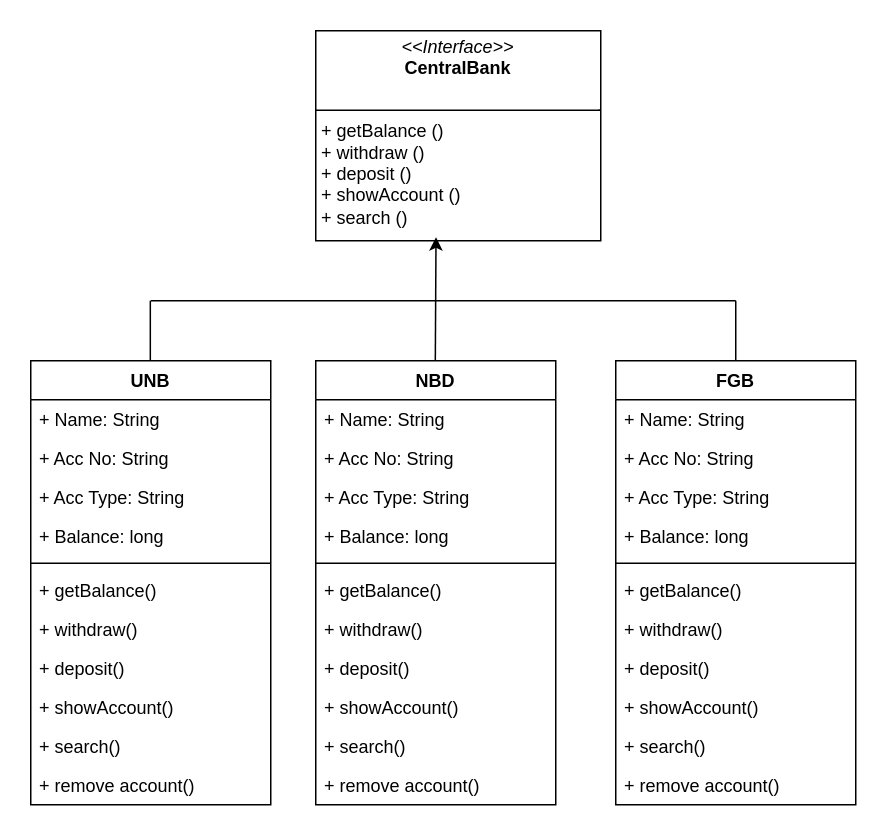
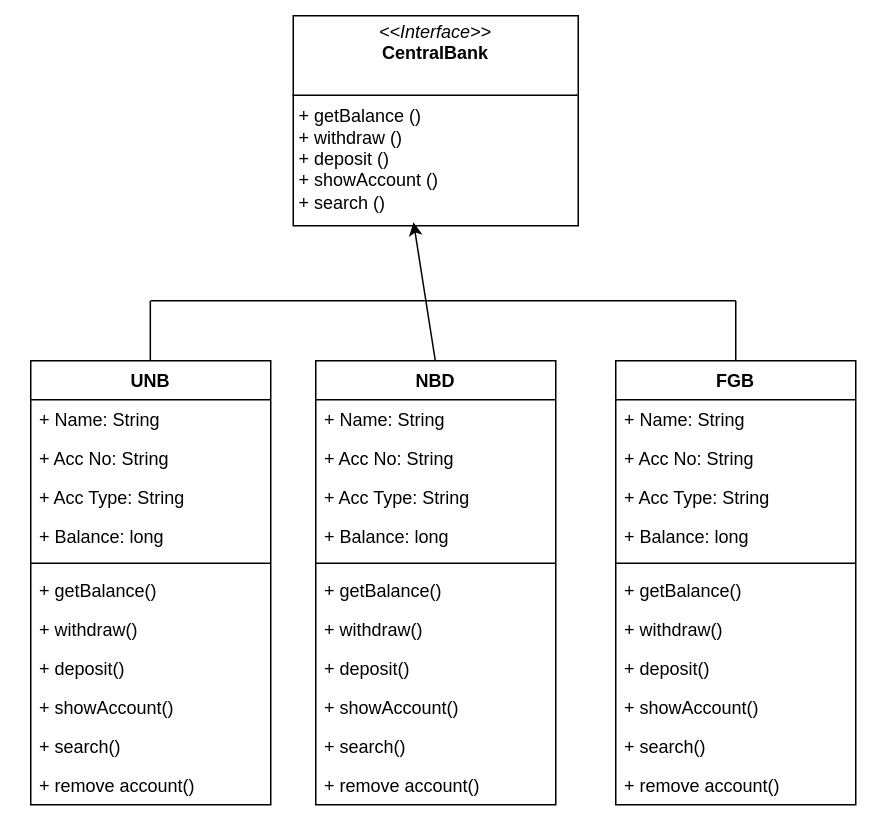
- <mxCell id="38" value="&lt;p style=&quot;margin:0px;margin-top:4px;text-align:center;&quot;&gt;&lt;i&gt;&amp;lt;&amp;lt;Interface&amp;gt;&amp;gt;&lt;/i&gt;&lt;br&gt;&lt;b&gt;CentralBank&lt;/b&gt;&lt;/p&gt;&lt;p style=&quot;margin:0px;margin-left:4px;&quot;&gt;&lt;br&gt;&lt;/p&gt;&lt;hr size=&quot;1&quot; style=&quot;border-style:solid;&quot;&gt;&lt;p style=&quot;margin:0px;margin-left:4px;&quot;&gt;+ getBalance ()&lt;/p&gt;&lt;p style=&quot;margin:0px;margin-left:4px;&quot;&gt;+ withdraw ()&lt;/p&gt;&lt;p style=&quot;margin:0px;margin-left:4px;&quot;&gt;+ deposit ()&lt;/p&gt;&lt;p style=&quot;margin:0px;margin-left:4px;&quot;&gt;+ showAccount ()&lt;/p&gt;&lt;p style=&quot;margin:0px;margin-left:4px;&quot;&gt;+ search ()&lt;/p&gt;" style="verticalAlign=top;align=left;overflow=fill;html=1;whiteSpace=wrap;" vertex="1" parent="1"><mxGeometry x="210" y="20" width="190" height="140" as="geometry" /></mxCell>
+ <mxCell id="38" value="&lt;p style=&quot;margin:0px;margin-top:4px;text-align:center;&quot;&gt;&lt;i&gt;&amp;lt;&amp;lt;Interface&amp;gt;&amp;gt;&lt;/i&gt;&lt;br&gt;&lt;b&gt;CentralBank&lt;/b&gt;&lt;/p&gt;&lt;p style=&quot;margin:0px;margin-left:4px;&quot;&gt;&lt;br&gt;&lt;/p&gt;&lt;hr size=&quot;1&quot; style=&quot;border-style:solid;&quot;&gt;&lt;p style=&quot;margin:0px;margin-left:4px;&quot;&gt;+ getBalance ()&lt;/p&gt;&lt;p style=&quot;margin:0px;margin-left:4px;&quot;&gt;+ withdraw ()&lt;/p&gt;&lt;p style=&quot;margin:0px;margin-left:4px;&quot;&gt;+ deposit ()&lt;/p&gt;&lt;p style=&quot;margin:0px;margin-left:4px;&quot;&gt;+ showAccount ()&lt;/p&gt;&lt;p style=&quot;margin:0px;margin-left:4px;&quot;&gt;+ search ()&lt;/p&gt;" style="verticalAlign=top;align=left;overflow=fill;html=1;whiteSpace=wrap;" vertex="1" parent="1"><mxGeometry x="195" y="10" width="190" height="140" as="geometry" /></mxCell>
